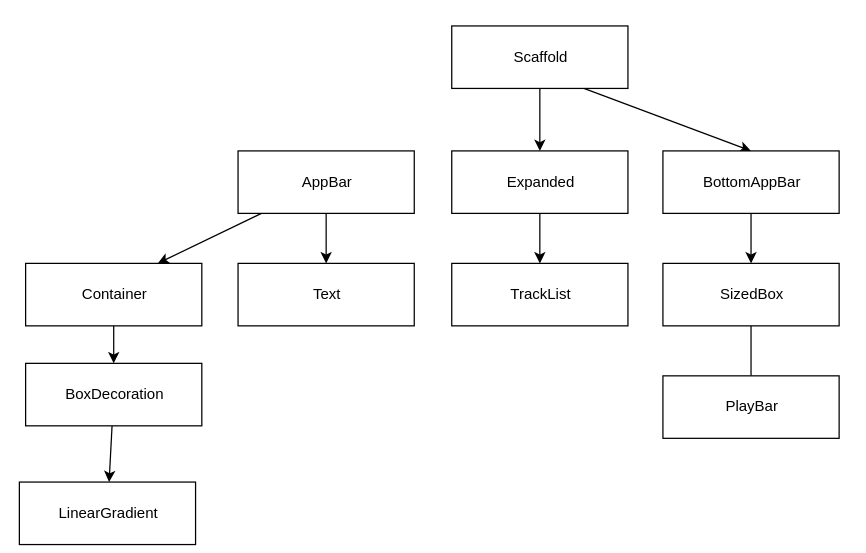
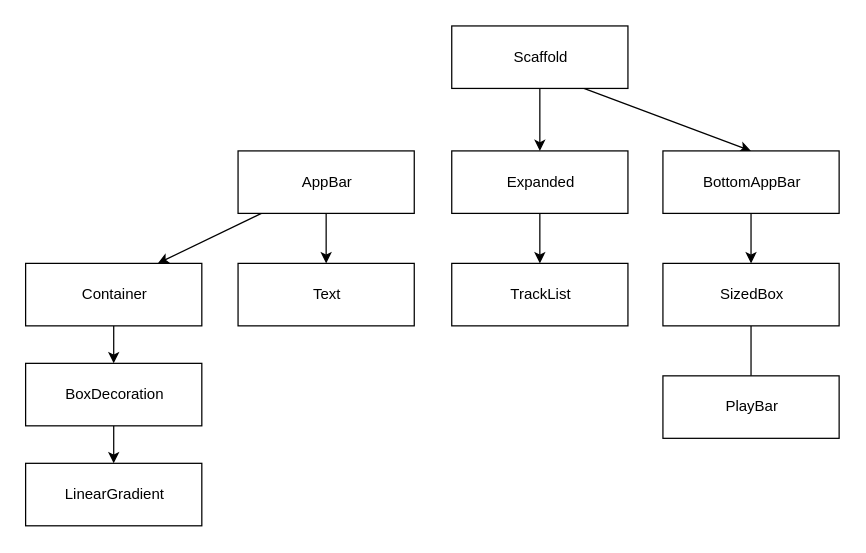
- <mxCell id="12" value="LinearGradient" style="html=1;" vertex="1" parent="1"><mxGeometry x="15" y="385" width="141" height="50" as="geometry" /></mxCell>
+ <mxCell id="12" value="LinearGradient" style="html=1;" vertex="1" parent="1"><mxGeometry x="20" y="370" width="141" height="50" as="geometry" /></mxCell>
